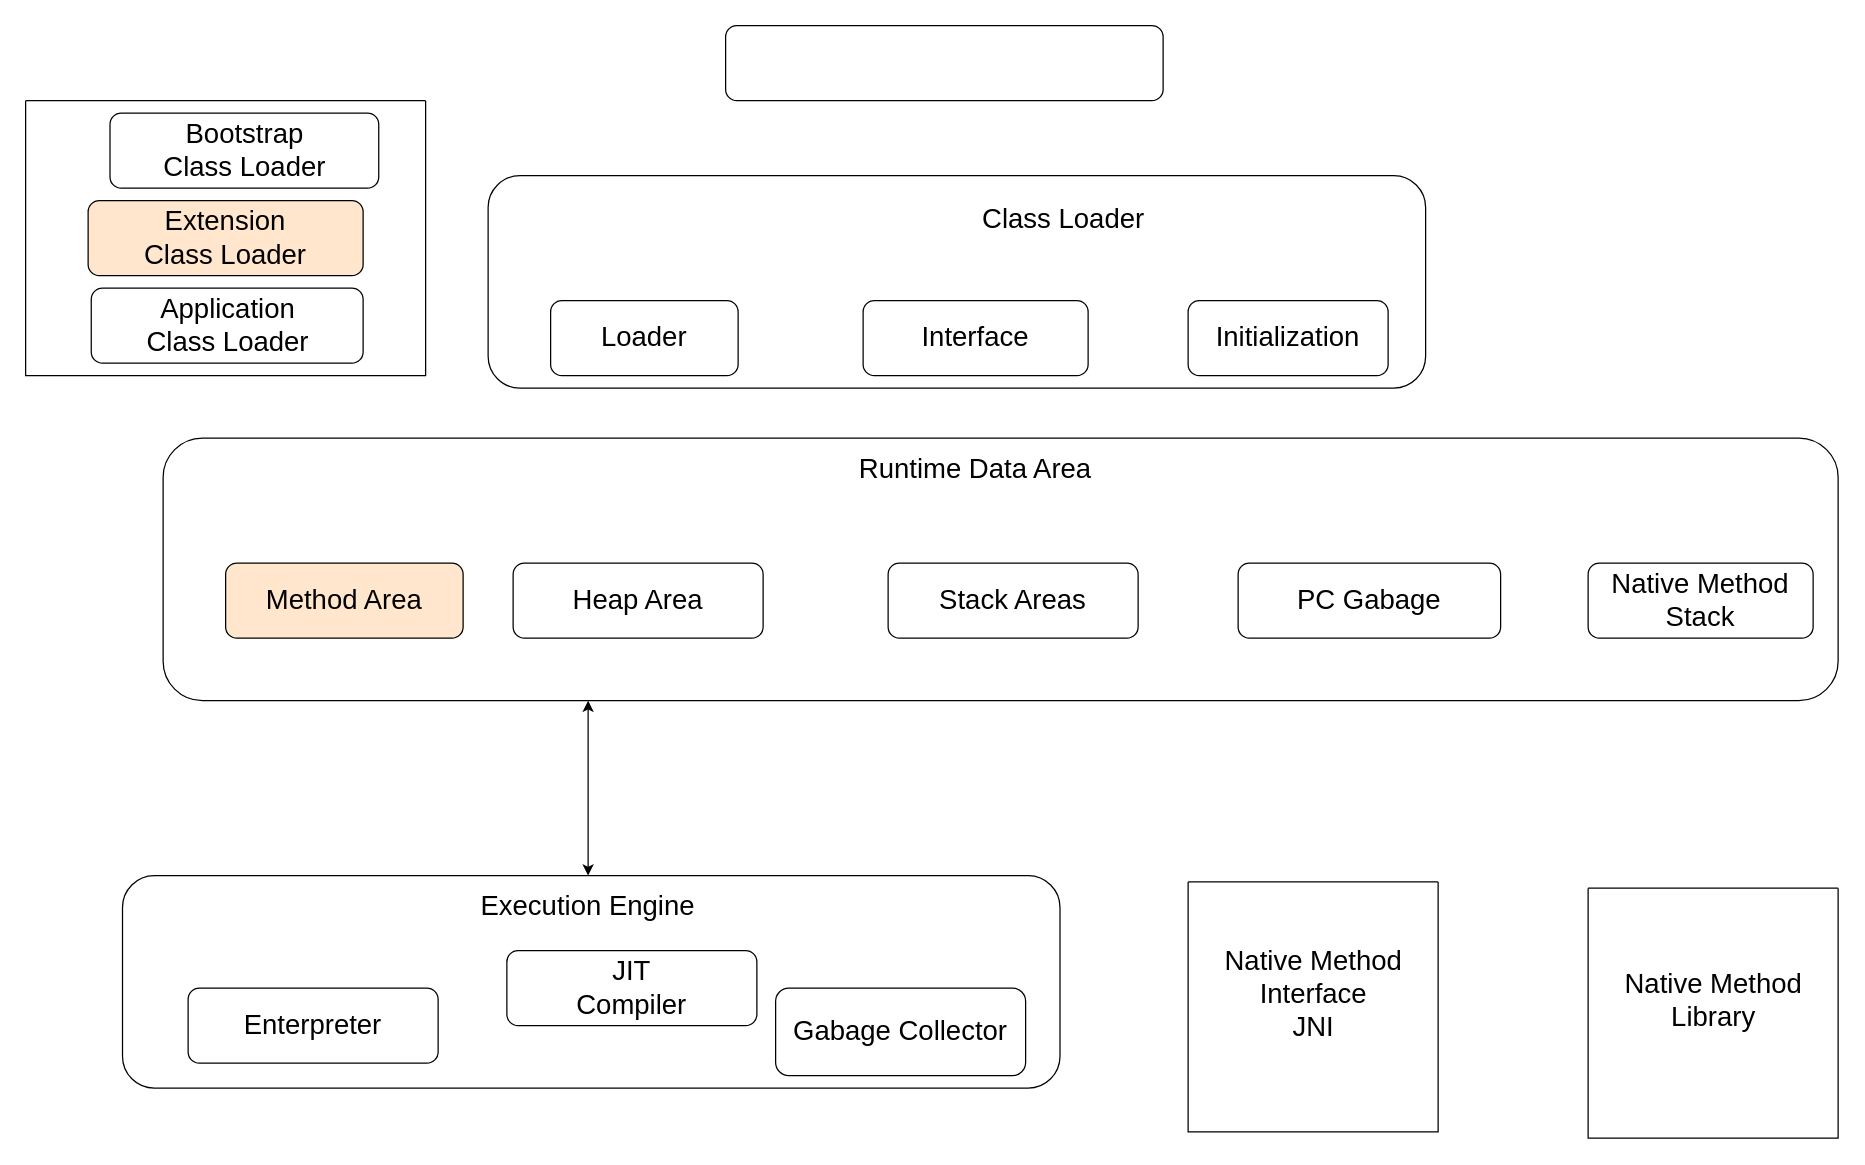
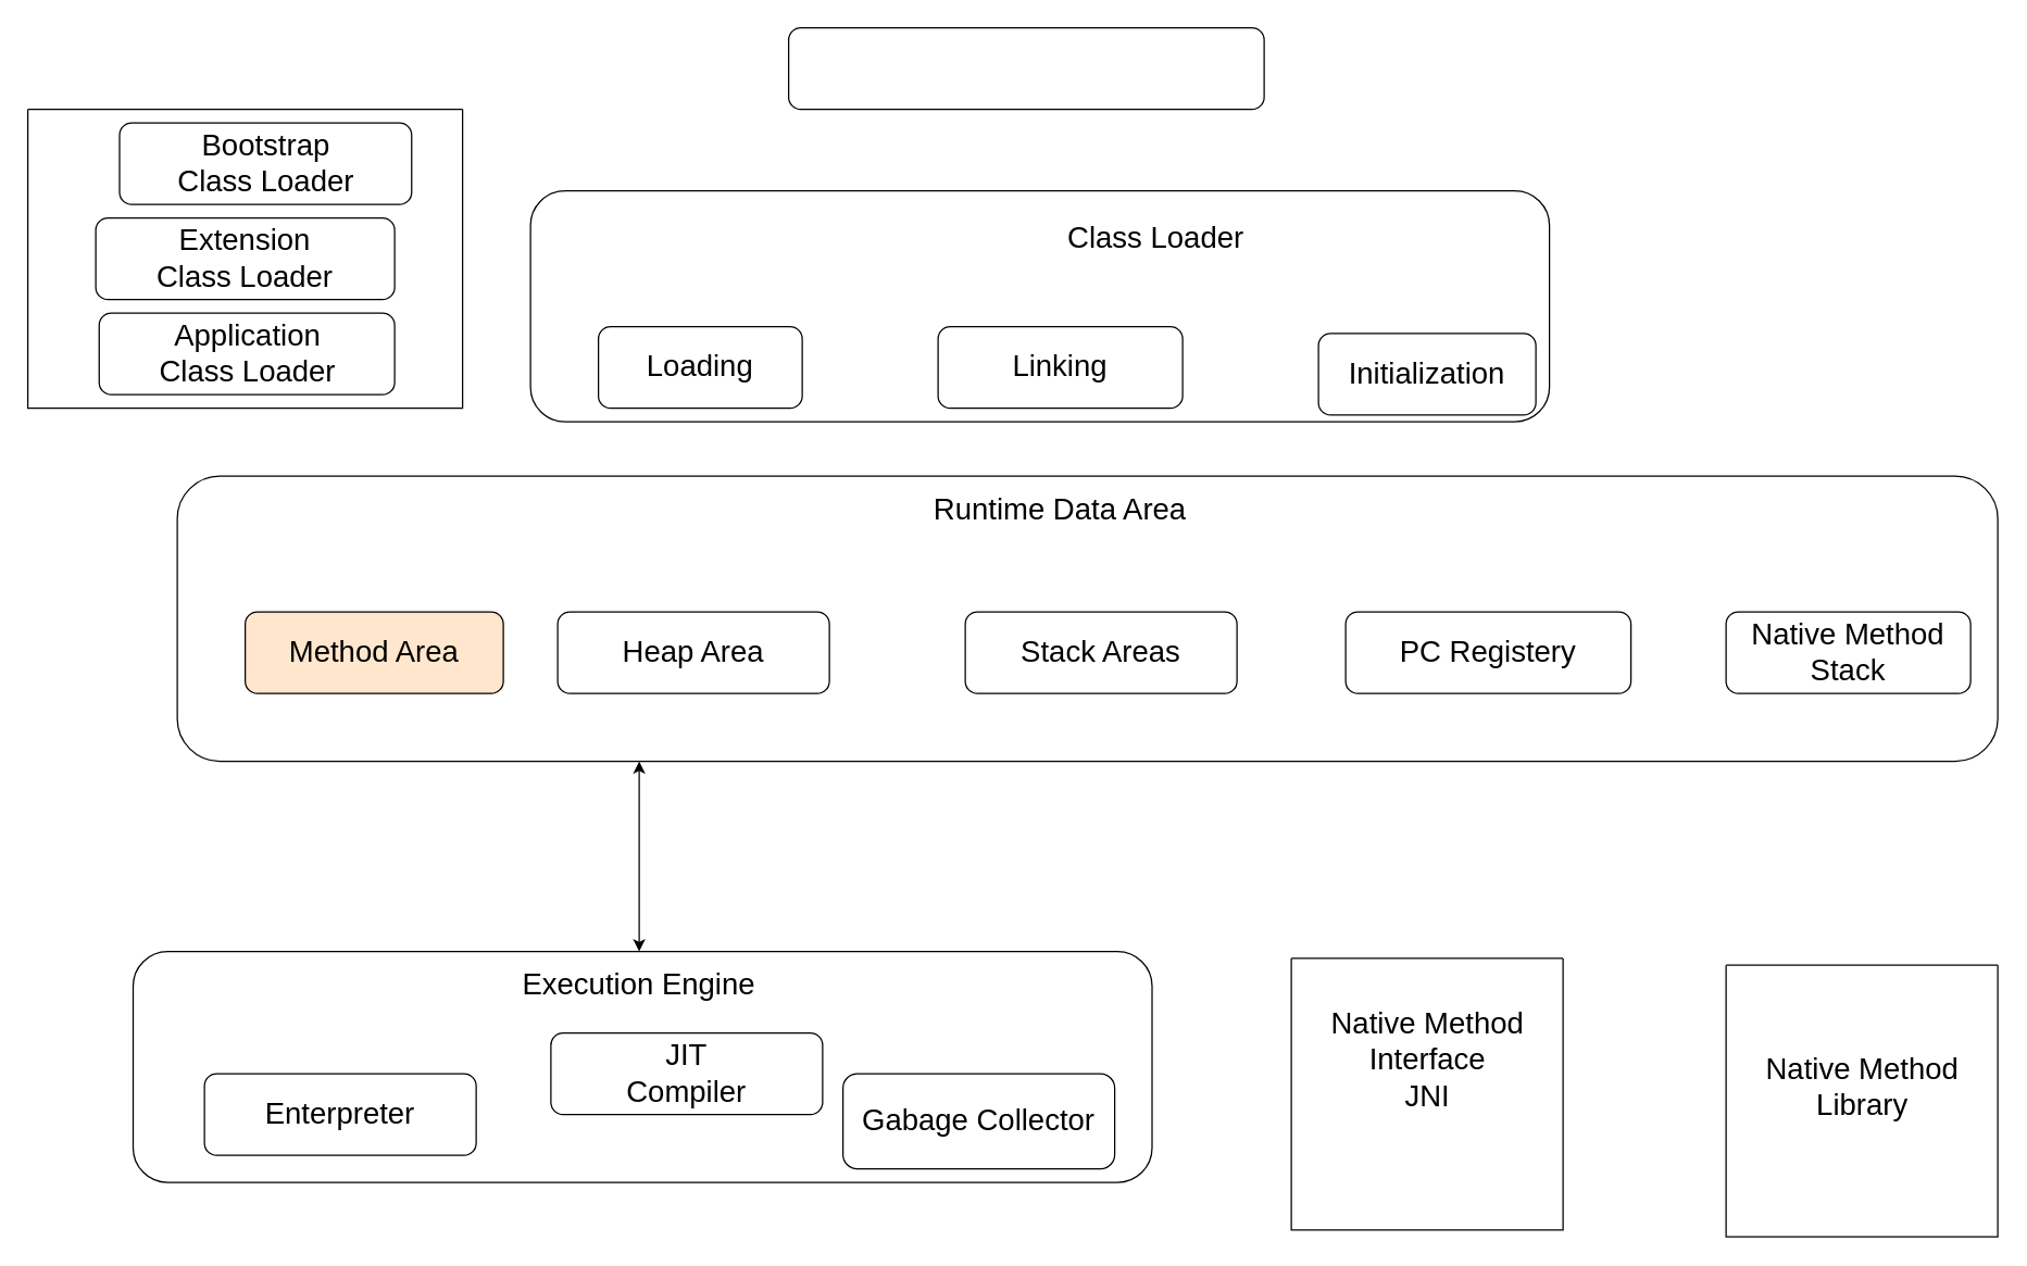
- <mxCell id="27" value="Extension&lt;br&gt;Class Loader" style="rounded=1;whiteSpace=wrap;html=1;fontSize=22;fillColor=#ffe6cc;" vertex="1" parent="25"><mxGeometry x="50" y="80" width="220" height="60" as="geometry" /></mxCell>
+ <mxCell id="27" value="Extension&lt;br&gt;Class Loader" style="rounded=1;whiteSpace=wrap;html=1;fontSize=22;" vertex="1" parent="25"><mxGeometry x="50" y="80" width="220" height="60" as="geometry" /></mxCell>
- <mxCell id="5" value="Loader" style="rounded=1;whiteSpace=wrap;html=1;fontSize=22;" vertex="1" parent="1"><mxGeometry x="440" y="240" width="150" height="60" as="geometry" /></mxCell>
+ <mxCell id="5" value="Loading" style="rounded=1;whiteSpace=wrap;html=1;fontSize=22;" vertex="1" parent="1"><mxGeometry x="440" y="240" width="150" height="60" as="geometry" /></mxCell>
- <mxCell id="6" value="Interface" style="rounded=1;whiteSpace=wrap;html=1;fontSize=22;" vertex="1" parent="1"><mxGeometry x="690" y="240" width="180" height="60" as="geometry" /></mxCell>
+ <mxCell id="6" value="Linking" style="rounded=1;whiteSpace=wrap;html=1;fontSize=22;" vertex="1" parent="1"><mxGeometry x="690" y="240" width="180" height="60" as="geometry" /></mxCell>
- <mxCell id="7" value="Initialization" style="rounded=1;whiteSpace=wrap;html=1;fontSize=22;" vertex="1" parent="1"><mxGeometry x="950" y="240" width="160" height="60" as="geometry" /></mxCell>
+ <mxCell id="7" value="Initialization" style="rounded=1;whiteSpace=wrap;html=1;fontSize=22;" vertex="1" parent="1"><mxGeometry x="970" y="245" width="160" height="60" as="geometry" /></mxCell>
- <mxCell id="13" value="PC Gabage" style="rounded=1;whiteSpace=wrap;html=1;fontSize=22;" vertex="1" parent="1"><mxGeometry x="990" y="450" width="210" height="60" as="geometry" /></mxCell>
+ <mxCell id="13" value="PC Registery" style="rounded=1;whiteSpace=wrap;html=1;fontSize=22;" vertex="1" parent="1"><mxGeometry x="990" y="450" width="210" height="60" as="geometry" /></mxCell>
- <mxCell id="23" value="Native Method&lt;br&gt;Interface&lt;br&gt;JNI" style="text;html=1;align=center;verticalAlign=middle;resizable=0;points=[];autosize=1;strokeColor=none;fillColor=none;fontSize=22;" vertex="1" parent="22"><mxGeometry x="15" y="45" width="170" height="90" as="geometry" /></mxCell>
+ <mxCell id="23" value="Native Method&lt;br&gt;Interface&lt;br&gt;JNI" style="text;html=1;align=center;verticalAlign=middle;resizable=0;points=[];autosize=1;strokeColor=none;fillColor=none;fontSize=22;" vertex="1" parent="22"><mxGeometry x="15" y="30" width="170" height="90" as="geometry" /></mxCell>
